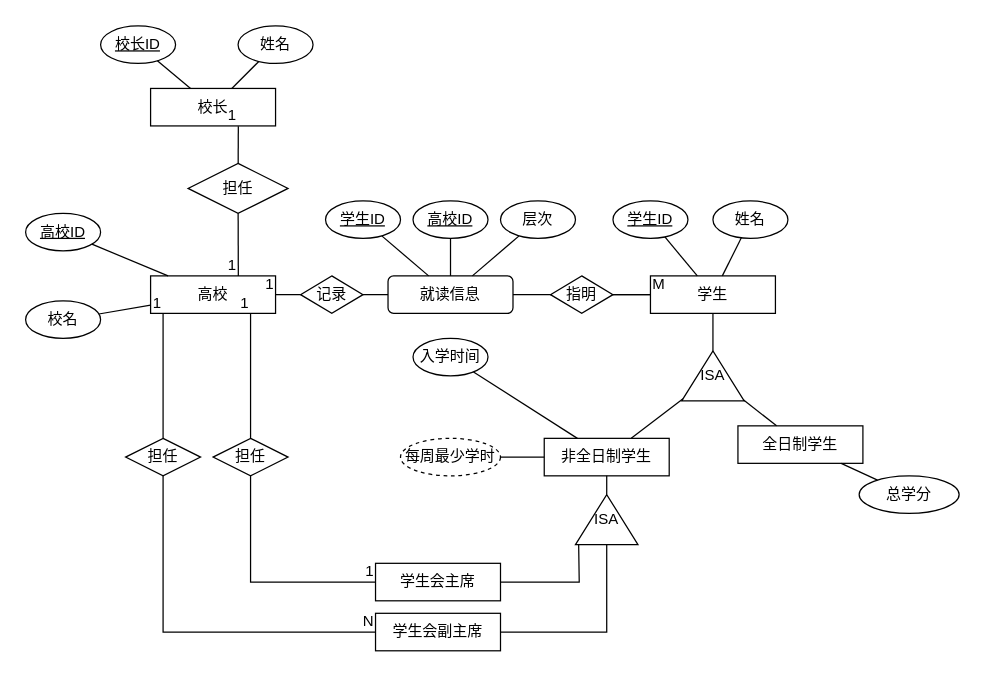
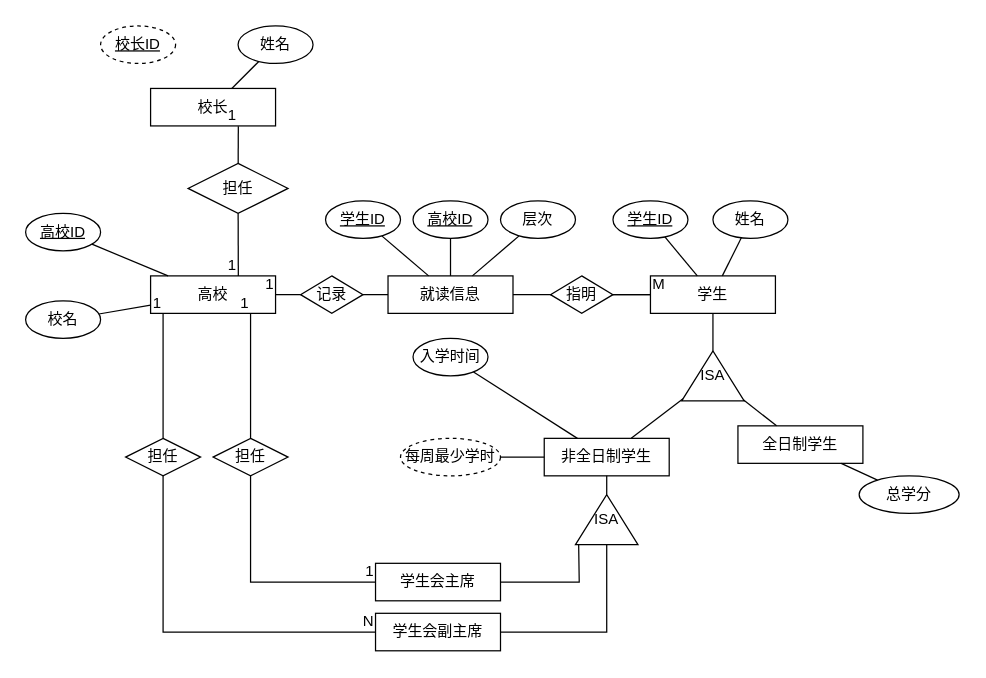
- <mxCell id="11" value="&lt;u&gt;校长ID&lt;/u&gt;" style="ellipse;whiteSpace=wrap;html=1;" parent="1" vertex="1"><mxGeometry x="80" y="20" width="60" height="30" as="geometry" /></mxCell>
+ <mxCell id="11" value="&lt;u&gt;校长ID&lt;/u&gt;" style="ellipse;whiteSpace=wrap;html=1;dashed=1;" parent="1" vertex="1"><mxGeometry x="80" y="20" width="60" height="30" as="geometry" /></mxCell>
- <mxCell id="14" value="" style="endArrow=none;html=1;rounded=0;" parent="1" source="11" target="3" edge="1"><mxGeometry width="50" height="50" relative="1" as="geometry"><mxPoint x="360" y="200" as="sourcePoint" /><mxPoint x="410" y="150" as="targetPoint" /></mxGeometry></mxCell>
- <mxCell id="5" value="就读信息" style="whiteSpace=wrap;html=1;rounded=1;" parent="1" vertex="1"><mxGeometry x="310" y="220" width="100" height="30" as="geometry" /></mxCell>
+ <mxCell id="5" value="就读信息" style="rounded=0;whiteSpace=wrap;html=1;" parent="1" vertex="1"><mxGeometry x="310" y="220" width="100" height="30" as="geometry" /></mxCell>
